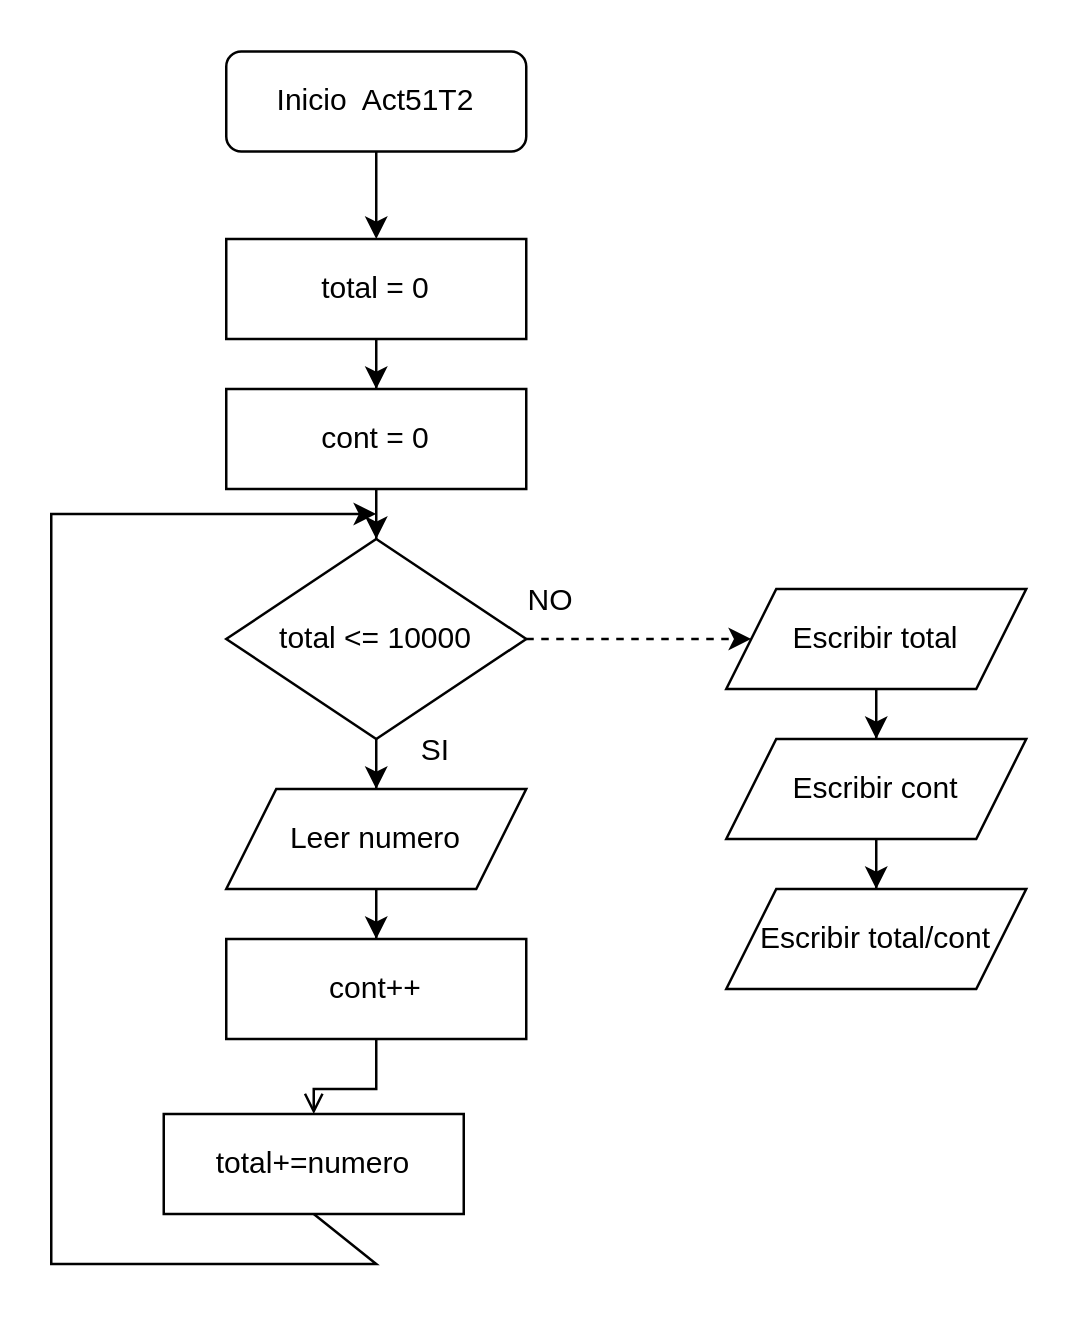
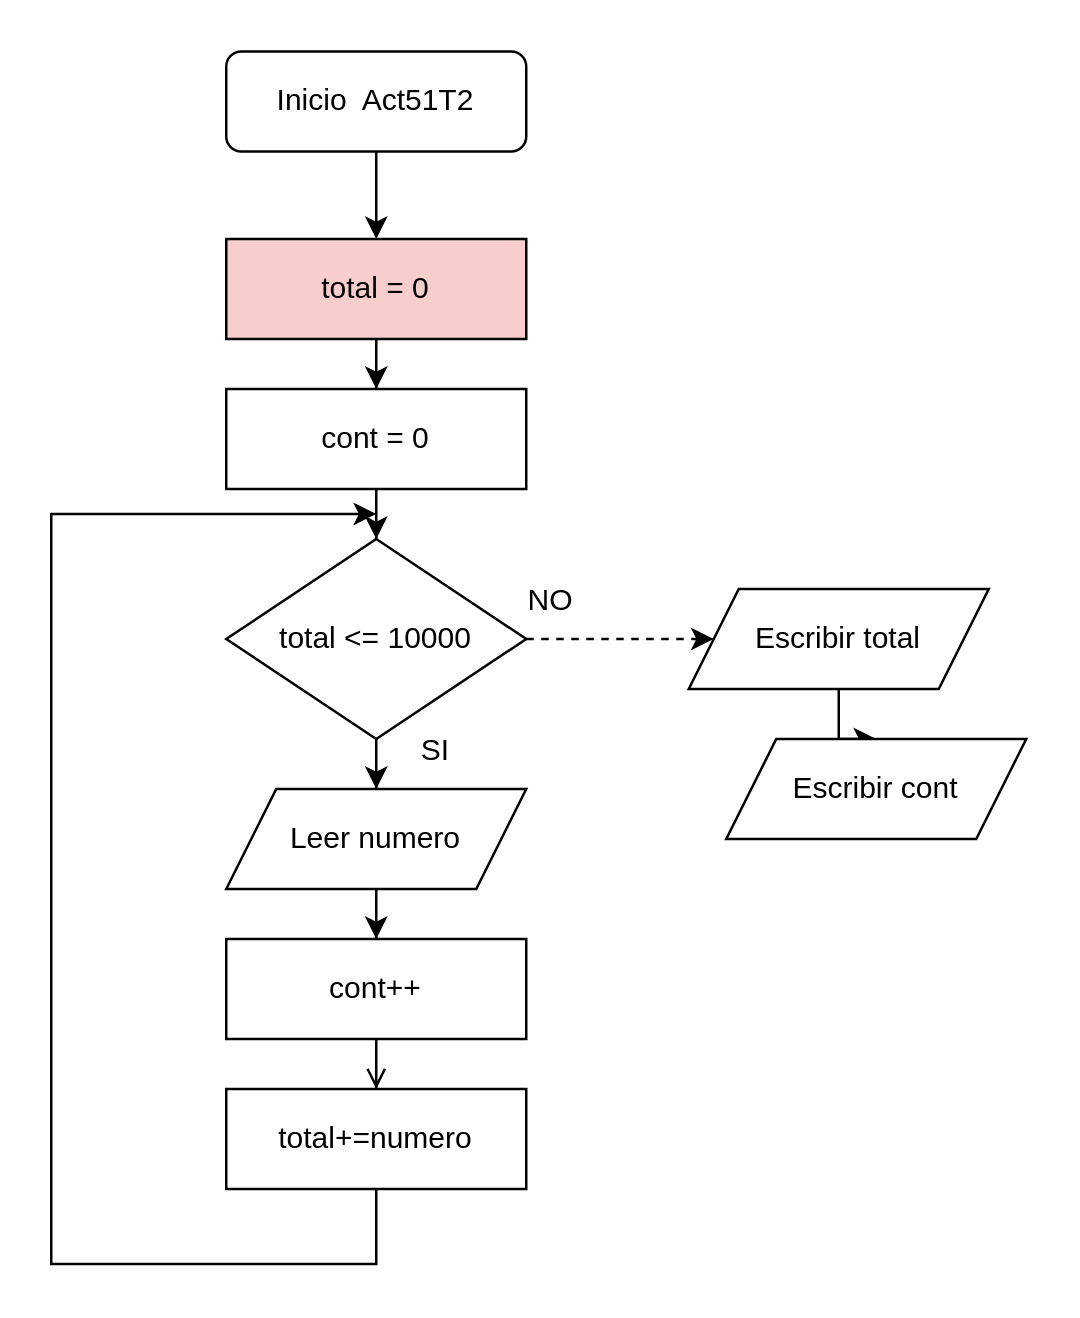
- <mxCell id="13" value="total = 0" style="rounded=0;whiteSpace=wrap;html=1;" vertex="1" parent="1"><mxGeometry x="90" y="95" width="120" height="40" as="geometry" /></mxCell>
+ <mxCell id="13" value="total = 0" style="rounded=0;whiteSpace=wrap;html=1;fillColor=#f8cecc;" vertex="1" parent="1"><mxGeometry x="90" y="95" width="120" height="40" as="geometry" /></mxCell>
- <mxCell id="10" value="Escribir total" style="shape=parallelogram;perimeter=parallelogramPerimeter;whiteSpace=wrap;html=1;fixedSize=1;" vertex="1" parent="1"><mxGeometry x="290" y="235" width="120" height="40" as="geometry" /></mxCell>
+ <mxCell id="10" value="Escribir total" style="shape=parallelogram;perimeter=parallelogramPerimeter;whiteSpace=wrap;html=1;fixedSize=1;" vertex="1" parent="1"><mxGeometry x="275" y="235" width="120" height="40" as="geometry" /></mxCell>
- <mxCell id="9" value="" style="edgeStyle=orthogonalEdgeStyle;rounded=0;orthogonalLoop=1;jettySize=auto;html=1;" edge="1" parent="1" source="20" target="11"><mxGeometry relative="1" as="geometry" /></mxCell>
- <mxCell id="11" value="Escribir total/cont" style="shape=parallelogram;perimeter=parallelogramPerimeter;whiteSpace=wrap;html=1;fixedSize=1;" vertex="1" parent="1"><mxGeometry x="290" y="355" width="120" height="40" as="geometry" /></mxCell>
- <mxCell id="8" value="total+=numero" style="rounded=0;whiteSpace=wrap;html=1;" vertex="1" parent="1"><mxGeometry x="65" y="445" width="120" height="40" as="geometry" /></mxCell>
+ <mxCell id="8" value="total+=numero" style="rounded=0;whiteSpace=wrap;html=1;" vertex="1" parent="1"><mxGeometry x="90" y="435" width="120" height="40" as="geometry" /></mxCell>
